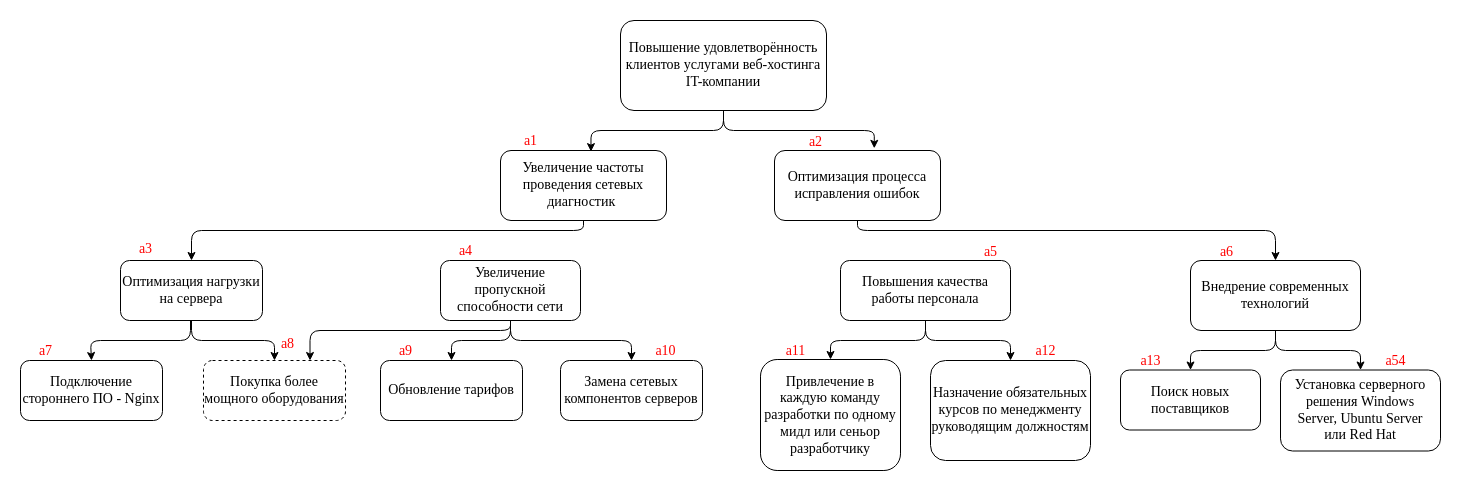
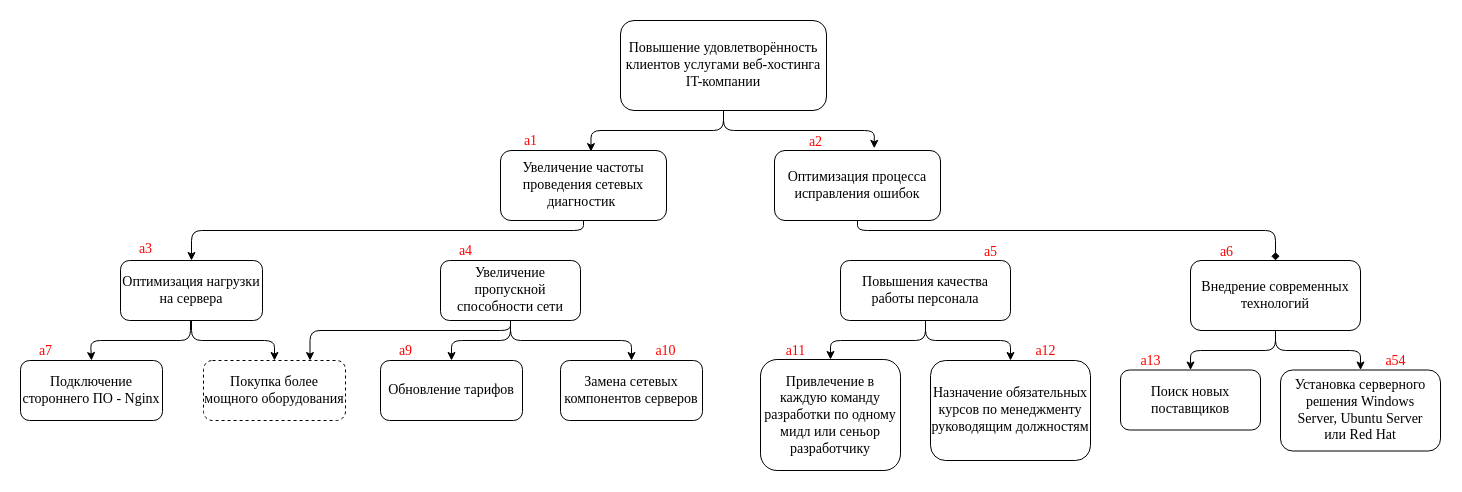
- <mxCell id="6" style="edgeStyle=orthogonalEdgeStyle;rounded=1;orthogonalLoop=1;jettySize=auto;html=1;entryX=0.5;entryY=0;entryDx=0;entryDy=0;fontSize=14;fontFamily=Times New Roman;" parent="1" source="7" target="29" edge="1"><mxGeometry relative="1" as="geometry"><Array as="points"><mxPoint x="857" y="230" /><mxPoint x="1275" y="230" /></Array></mxGeometry></mxCell>
+ <mxCell id="6" style="edgeStyle=orthogonalEdgeStyle;rounded=1;orthogonalLoop=1;jettySize=auto;html=1;entryX=0.5;entryY=0;entryDx=0;entryDy=0;fontSize=14;fontFamily=Times New Roman;endArrow=diamond;" parent="1" source="7" target="29" edge="1"><mxGeometry relative="1" as="geometry"><Array as="points"><mxPoint x="857" y="230" /><mxPoint x="1275" y="230" /></Array></mxGeometry></mxCell>
- <mxCell id="37" value="a8" style="text;html=1;align=center;verticalAlign=middle;resizable=0;points=[];autosize=1;strokeColor=none;fillColor=none;fontColor=#ff0000;fontSize=14;fontFamily=Times New Roman;" parent="1" vertex="1"><mxGeometry x="267" y="329" width="40" height="30" as="geometry" /></mxCell>
